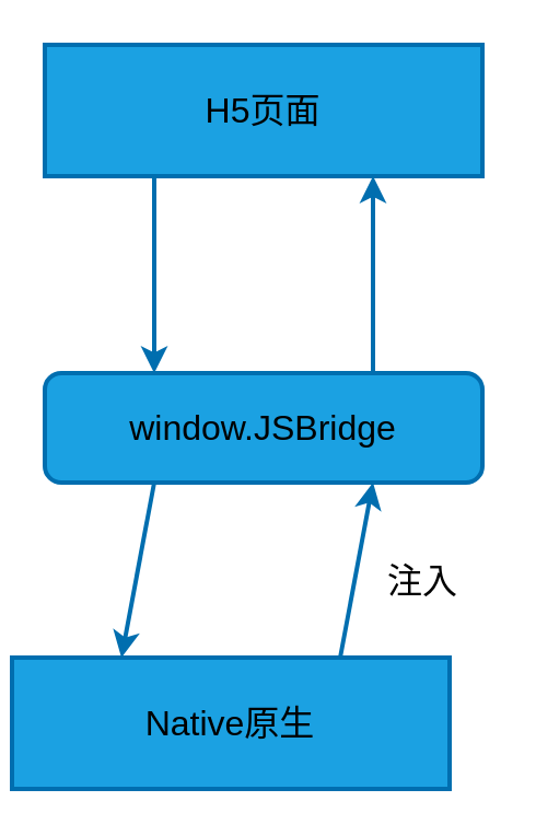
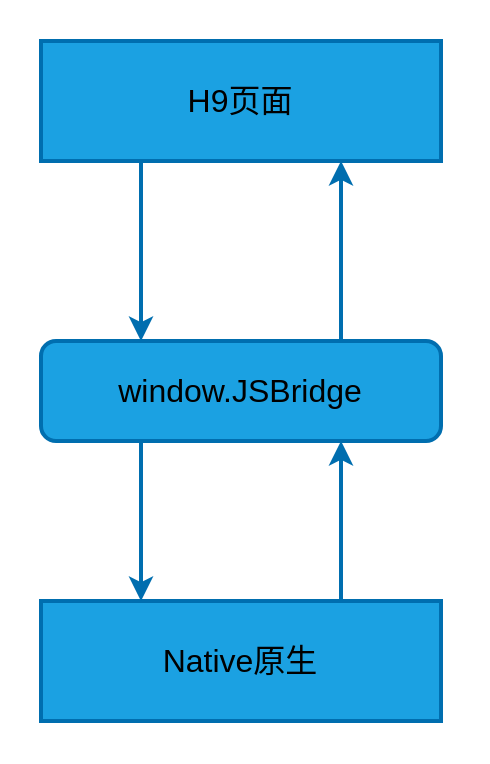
- <mxCell id="3" value="H5页面" style="rounded=0;whiteSpace=wrap;html=1;fillColor=#1ba1e2;fontColor=#000000;strokeColor=#006EAF;strokeWidth=2;fontSize=16;" vertex="1" parent="1"><mxGeometry x="20" width="200" height="60" as="geometry" y="20" /></mxCell>
+ <mxCell id="3" value="H9页面" style="rounded=0;whiteSpace=wrap;html=1;fillColor=#1ba1e2;fontColor=#000000;strokeColor=#006EAF;strokeWidth=2;fontSize=16;" vertex="1" parent="1"><mxGeometry x="20" width="200" height="60" as="geometry" y="20" /></mxCell>
- <mxCell id="9" value="注入" style="text;html=1;strokeColor=none;fillColor=none;align=center;verticalAlign=middle;whiteSpace=wrap;rounded=0;fontColor=#000000;strokeWidth=2;fontSize=16;" vertex="1" parent="1"><mxGeometry x="163" y="250" width="60" height="30" as="geometry" /></mxCell>
- <mxCell id="5" value="Native原生" style="rounded=0;whiteSpace=wrap;html=1;fillColor=#1ba1e2;fontColor=#000000;strokeColor=#006EAF;strokeWidth=2;fontSize=16;" vertex="1" parent="1"><mxGeometry x="5" y="300" width="200" height="60" as="geometry" /></mxCell>
+ <mxCell id="5" value="Native原生" style="rounded=0;whiteSpace=wrap;html=1;fillColor=#1ba1e2;fontColor=#000000;strokeColor=#006EAF;strokeWidth=2;fontSize=16;" vertex="1" parent="1"><mxGeometry x="20" y="300" width="200" height="60" as="geometry" /></mxCell>
